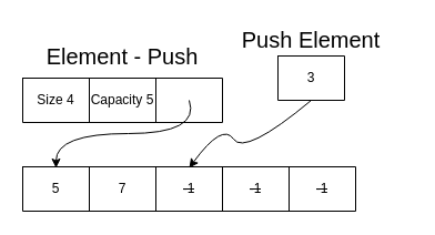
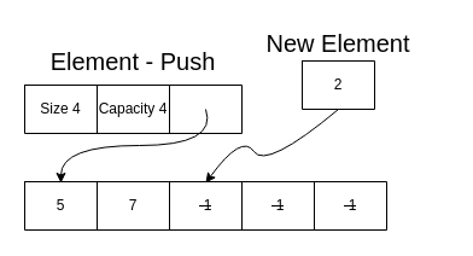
- <mxCell id="19" value="&lt;font style=&quot;font-size: 20px;&quot;&gt;Push Element&lt;br&gt;&lt;/font&gt;" style="text;html=1;strokeColor=none;fillColor=none;align=center;verticalAlign=middle;whiteSpace=wrap;rounded=0;" vertex="1" parent="1"><mxGeometry x="190" y="20" width="180" height="30" as="geometry" /></mxCell>
+ <mxCell id="19" value="&lt;font style=&quot;font-size: 20px;&quot;&gt;New Element&lt;br&gt;&lt;/font&gt;" style="text;html=1;strokeColor=none;fillColor=none;align=center;verticalAlign=middle;whiteSpace=wrap;rounded=0;" vertex="1" parent="1"><mxGeometry x="190" y="20" width="180" height="30" as="geometry" /></mxCell>
- <mxCell id="18" value="3" style="shape=partialRectangle;html=1;whiteSpace=wrap;connectable=0;strokeColor=inherit;overflow=hidden;fillColor=none;top=0;left=0;bottom=0;right=0;pointerEvents=1;" vertex="1" parent="17"><mxGeometry width="60" height="40" as="geometry"><mxRectangle width="60" height="40" as="alternateBounds" /></mxGeometry></mxCell>
+ <mxCell id="18" value="2" style="shape=partialRectangle;html=1;whiteSpace=wrap;connectable=0;strokeColor=inherit;overflow=hidden;fillColor=none;top=0;left=0;bottom=0;right=0;pointerEvents=1;" vertex="1" parent="17"><mxGeometry width="60" height="40" as="geometry"><mxRectangle width="60" height="40" as="alternateBounds" /></mxGeometry></mxCell>
- <mxCell id="12" value="Capacity 5" style="shape=partialRectangle;html=1;whiteSpace=wrap;connectable=0;strokeColor=inherit;overflow=hidden;fillColor=none;top=0;left=0;bottom=0;right=0;pointerEvents=1;" vertex="1" parent="10"><mxGeometry x="60" width="60" height="40" as="geometry"><mxRectangle width="60" height="40" as="alternateBounds" /></mxGeometry></mxCell>
+ <mxCell id="12" value="Capacity 4" style="shape=partialRectangle;html=1;whiteSpace=wrap;connectable=0;strokeColor=inherit;overflow=hidden;fillColor=none;top=0;left=0;bottom=0;right=0;pointerEvents=1;" vertex="1" parent="10"><mxGeometry x="60" width="60" height="40" as="geometry"><mxRectangle width="60" height="40" as="alternateBounds" /></mxGeometry></mxCell>
